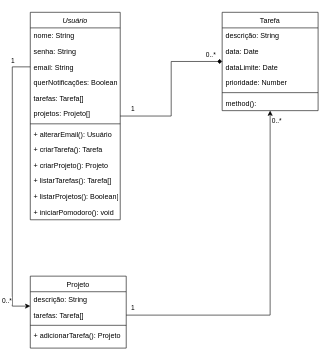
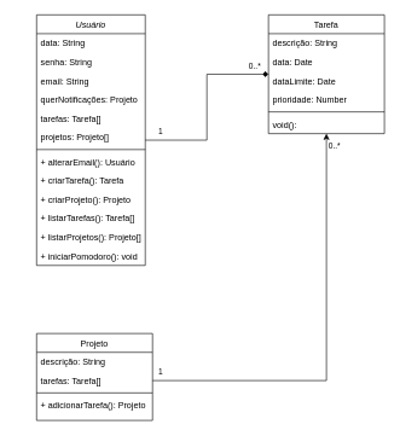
- <mxCell id="6" value="nome: String" style="text;align=left;verticalAlign=top;spacingLeft=4;spacingRight=4;overflow=hidden;rotatable=0;points=[[0,0.5],[1,0.5]];portConstraint=eastwest;" parent="5" vertex="1"><mxGeometry y="26" width="150" height="26" as="geometry" /></mxCell>
+ <mxCell id="6" value="data: String" style="text;align=left;verticalAlign=top;spacingLeft=4;spacingRight=4;overflow=hidden;rotatable=0;points=[[0,0.5],[1,0.5]];portConstraint=eastwest;" parent="5" vertex="1"><mxGeometry y="26" width="150" height="26" as="geometry" /></mxCell>
- <mxCell id="9" value="querNotificações: Boolean" style="text;align=left;verticalAlign=top;spacingLeft=4;spacingRight=4;overflow=hidden;rotatable=0;points=[[0,0.5],[1,0.5]];portConstraint=eastwest;rounded=0;shadow=0;html=0;" parent="5" vertex="1"><mxGeometry y="104" width="150" height="26" as="geometry" /></mxCell>
+ <mxCell id="9" value="querNotificações: Projeto" style="text;align=left;verticalAlign=top;spacingLeft=4;spacingRight=4;overflow=hidden;rotatable=0;points=[[0,0.5],[1,0.5]];portConstraint=eastwest;rounded=0;shadow=0;html=0;" parent="5" vertex="1"><mxGeometry y="104" width="150" height="26" as="geometry" /></mxCell>
- <mxCell id="25" value="method():" style="text;align=left;verticalAlign=top;spacingLeft=4;spacingRight=4;overflow=hidden;rotatable=0;points=[[0,0.5],[1,0.5]];portConstraint=eastwest;fontStyle=0" parent="19" vertex="1"><mxGeometry y="138" width="160" height="26" as="geometry" /></mxCell>
+ <mxCell id="25" value="void():" style="text;align=left;verticalAlign=top;spacingLeft=4;spacingRight=4;overflow=hidden;rotatable=0;points=[[0,0.5],[1,0.5]];portConstraint=eastwest;fontStyle=0" parent="19" vertex="1"><mxGeometry y="138" width="160" height="26" as="geometry" /></mxCell>
- <mxCell id="17" value="+ listarProjetos(): Boolean[]" style="text;align=left;verticalAlign=top;spacingLeft=4;spacingRight=4;overflow=hidden;rotatable=0;points=[[0,0.5],[1,0.5]];portConstraint=eastwest;" parent="5" vertex="1"><mxGeometry y="294" width="150" height="26" as="geometry" /></mxCell>
+ <mxCell id="17" value="+ listarProjetos(): Projeto[]" style="text;align=left;verticalAlign=top;spacingLeft=4;spacingRight=4;overflow=hidden;rotatable=0;points=[[0,0.5],[1,0.5]];portConstraint=eastwest;" parent="5" vertex="1"><mxGeometry y="294" width="150" height="26" as="geometry" /></mxCell>
- <mxCell id="31" style="edgeStyle=orthogonalEdgeStyle;rounded=0;orthogonalLoop=1;jettySize=auto;html=1;" edge="1" parent="1" source="8" target="26"><mxGeometry relative="1" as="geometry"><Array as="points"><mxPoint x="20" y="111" /><mxPoint x="20" y="510" /></Array></mxGeometry></mxCell>
- <mxCell id="32" value="0..*" style="edgeLabel;html=1;align=center;verticalAlign=middle;resizable=0;points=[];" vertex="1" connectable="0" parent="31"><mxGeometry x="0.865" relative="1" as="geometry"><mxPoint x="-10" y="-9" as="offset" /></mxGeometry></mxCell>
- <mxCell id="33" value="1" style="edgeLabel;html=1;align=center;verticalAlign=middle;resizable=0;points=[];" vertex="1" connectable="0" parent="31"><mxGeometry x="-0.89" y="1" relative="1" as="geometry"><mxPoint x="-5" y="-12" as="offset" /></mxGeometry></mxCell>
